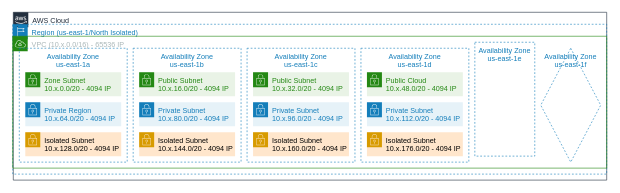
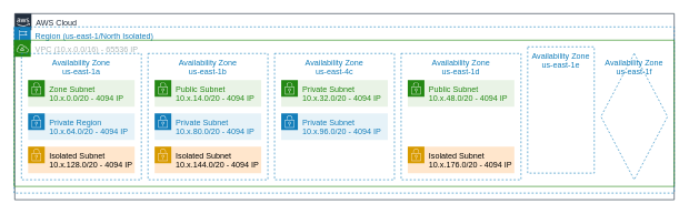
- <mxCell id="10" value="Availability Zone&#10;us-east-1c" style="fillColor=none;strokeColor=#147EBA;dashed=1;verticalAlign=top;fontStyle=0;fontColor=#147EBA;" parent="7" vertex="1"><mxGeometry x="411" y="80" width="180" height="190" as="geometry" /></mxCell>
+ <mxCell id="10" value="Availability Zone&#10;us-east-4c" style="fillColor=none;strokeColor=#147EBA;dashed=1;verticalAlign=top;fontStyle=0;fontColor=#147EBA;" parent="7" vertex="1"><mxGeometry x="411" y="80" width="180" height="190" as="geometry" /></mxCell>
- <mxCell id="17" value="Public Subnet&lt;br&gt;10.x.16.0/20 - 4094 IP" style="points=[[0,0],[0.25,0],[0.5,0],[0.75,0],[1,0],[1,0.25],[1,0.5],[1,0.75],[1,1],[0.75,1],[0.5,1],[0.25,1],[0,1],[0,0.75],[0,0.5],[0,0.25]];outlineConnect=0;gradientColor=none;html=1;whiteSpace=wrap;fontSize=12;fontStyle=0;shape=mxgraph.aws4.group;grIcon=mxgraph.aws4.group_security_group;grStroke=0;strokeColor=#248814;fillColor=#E9F3E6;verticalAlign=top;align=left;spacingLeft=30;fontColor=#248814;dashed=0;" parent="14" vertex="1"><mxGeometry x="231" y="120" width="160" height="40" as="geometry" /></mxCell>
+ <mxCell id="17" value="Public Subnet&lt;br&gt;10.x.14.0/20 - 4094 IP" style="points=[[0,0],[0.25,0],[0.5,0],[0.75,0],[1,0],[1,0.25],[1,0.5],[1,0.75],[1,1],[0.75,1],[0.5,1],[0.25,1],[0,1],[0,0.75],[0,0.5],[0,0.25]];outlineConnect=0;gradientColor=none;html=1;whiteSpace=wrap;fontSize=12;fontStyle=0;shape=mxgraph.aws4.group;grIcon=mxgraph.aws4.group_security_group;grStroke=0;strokeColor=#248814;fillColor=#E9F3E6;verticalAlign=top;align=left;spacingLeft=30;fontColor=#248814;dashed=0;" parent="14" vertex="1"><mxGeometry x="231" y="120" width="160" height="40" as="geometry" /></mxCell>
- <mxCell id="16" value="Public Subnet&lt;br&gt;10.x.32.0/20 - 4094 IP" style="points=[[0,0],[0.25,0],[0.5,0],[0.75,0],[1,0],[1,0.25],[1,0.5],[1,0.75],[1,1],[0.75,1],[0.5,1],[0.25,1],[0,1],[0,0.75],[0,0.5],[0,0.25]];outlineConnect=0;gradientColor=none;html=1;whiteSpace=wrap;fontSize=12;fontStyle=0;shape=mxgraph.aws4.group;grIcon=mxgraph.aws4.group_security_group;grStroke=0;strokeColor=#248814;fillColor=#E9F3E6;verticalAlign=top;align=left;spacingLeft=30;fontColor=#248814;dashed=0;" parent="14" vertex="1"><mxGeometry x="421" y="120" width="160" height="40" as="geometry" /></mxCell>
+ <mxCell id="16" value="Private Subnet&lt;br&gt;10.x.32.0/20 - 4094 IP" style="points=[[0,0],[0.25,0],[0.5,0],[0.75,0],[1,0],[1,0.25],[1,0.5],[1,0.75],[1,1],[0.75,1],[0.5,1],[0.25,1],[0,1],[0,0.75],[0,0.5],[0,0.25]];outlineConnect=0;gradientColor=none;html=1;whiteSpace=wrap;fontSize=12;fontStyle=0;shape=mxgraph.aws4.group;grIcon=mxgraph.aws4.group_security_group;grStroke=0;strokeColor=#248814;fillColor=#E9F3E6;verticalAlign=top;align=left;spacingLeft=30;fontColor=#248814;dashed=0;" parent="14" vertex="1"><mxGeometry x="421" y="120" width="160" height="40" as="geometry" /></mxCell>
- <mxCell id="15" value="Public Cloud&lt;br&gt;10.x.48.0/20 - 4094 IP" style="points=[[0,0],[0.25,0],[0.5,0],[0.75,0],[1,0],[1,0.25],[1,0.5],[1,0.75],[1,1],[0.75,1],[0.5,1],[0.25,1],[0,1],[0,0.75],[0,0.5],[0,0.25]];outlineConnect=0;gradientColor=none;html=1;whiteSpace=wrap;fontSize=12;fontStyle=0;shape=mxgraph.aws4.group;grIcon=mxgraph.aws4.group_security_group;grStroke=0;strokeColor=#248814;fillColor=#E9F3E6;verticalAlign=top;align=left;spacingLeft=30;fontColor=#248814;dashed=0;" parent="14" vertex="1"><mxGeometry x="611" y="120" width="160" height="40" as="geometry" /></mxCell>
+ <mxCell id="15" value="Public Subnet&lt;br&gt;10.x.48.0/20 - 4094 IP" style="points=[[0,0],[0.25,0],[0.5,0],[0.75,0],[1,0],[1,0.25],[1,0.5],[1,0.75],[1,1],[0.75,1],[0.5,1],[0.25,1],[0,1],[0,0.75],[0,0.5],[0,0.25]];outlineConnect=0;gradientColor=none;html=1;whiteSpace=wrap;fontSize=12;fontStyle=0;shape=mxgraph.aws4.group;grIcon=mxgraph.aws4.group_security_group;grStroke=0;strokeColor=#248814;fillColor=#E9F3E6;verticalAlign=top;align=left;spacingLeft=30;fontColor=#248814;dashed=0;" parent="14" vertex="1"><mxGeometry x="611" y="120" width="160" height="40" as="geometry" /></mxCell>
- <mxCell id="23" value="Private Subnet&lt;br&gt;10.x.112.0/20 - 4094 IP" style="points=[[0,0],[0.25,0],[0.5,0],[0.75,0],[1,0],[1,0.25],[1,0.5],[1,0.75],[1,1],[0.75,1],[0.5,1],[0.25,1],[0,1],[0,0.75],[0,0.5],[0,0.25]];outlineConnect=0;gradientColor=none;html=1;whiteSpace=wrap;fontSize=12;fontStyle=0;shape=mxgraph.aws4.group;grIcon=mxgraph.aws4.group_security_group;grStroke=0;strokeColor=#147EBA;fillColor=#E6F2F8;verticalAlign=top;align=left;spacingLeft=30;fontColor=#147EBA;dashed=0;" parent="19" vertex="1"><mxGeometry x="611" y="170" width="160" height="40" as="geometry" /></mxCell>
- <mxCell id="27" value="Isolated Subnet&lt;br&gt;10.x.160.0/20 - 4094 IP" style="points=[[0,0],[0.25,0],[0.5,0],[0.75,0],[1,0],[1,0.25],[1,0.5],[1,0.75],[1,1],[0.75,1],[0.5,1],[0.25,1],[0,1],[0,0.75],[0,0.5],[0,0.25]];outlineConnect=0;html=1;whiteSpace=wrap;fontSize=12;fontStyle=0;shape=mxgraph.aws4.group;grIcon=mxgraph.aws4.group_security_group;grStroke=0;strokeColor=#d79b00;fillColor=#ffe6cc;verticalAlign=top;align=left;spacingLeft=30;dashed=0;" parent="24" vertex="1"><mxGeometry x="421" y="220" width="160" height="40" as="geometry" /></mxCell>
